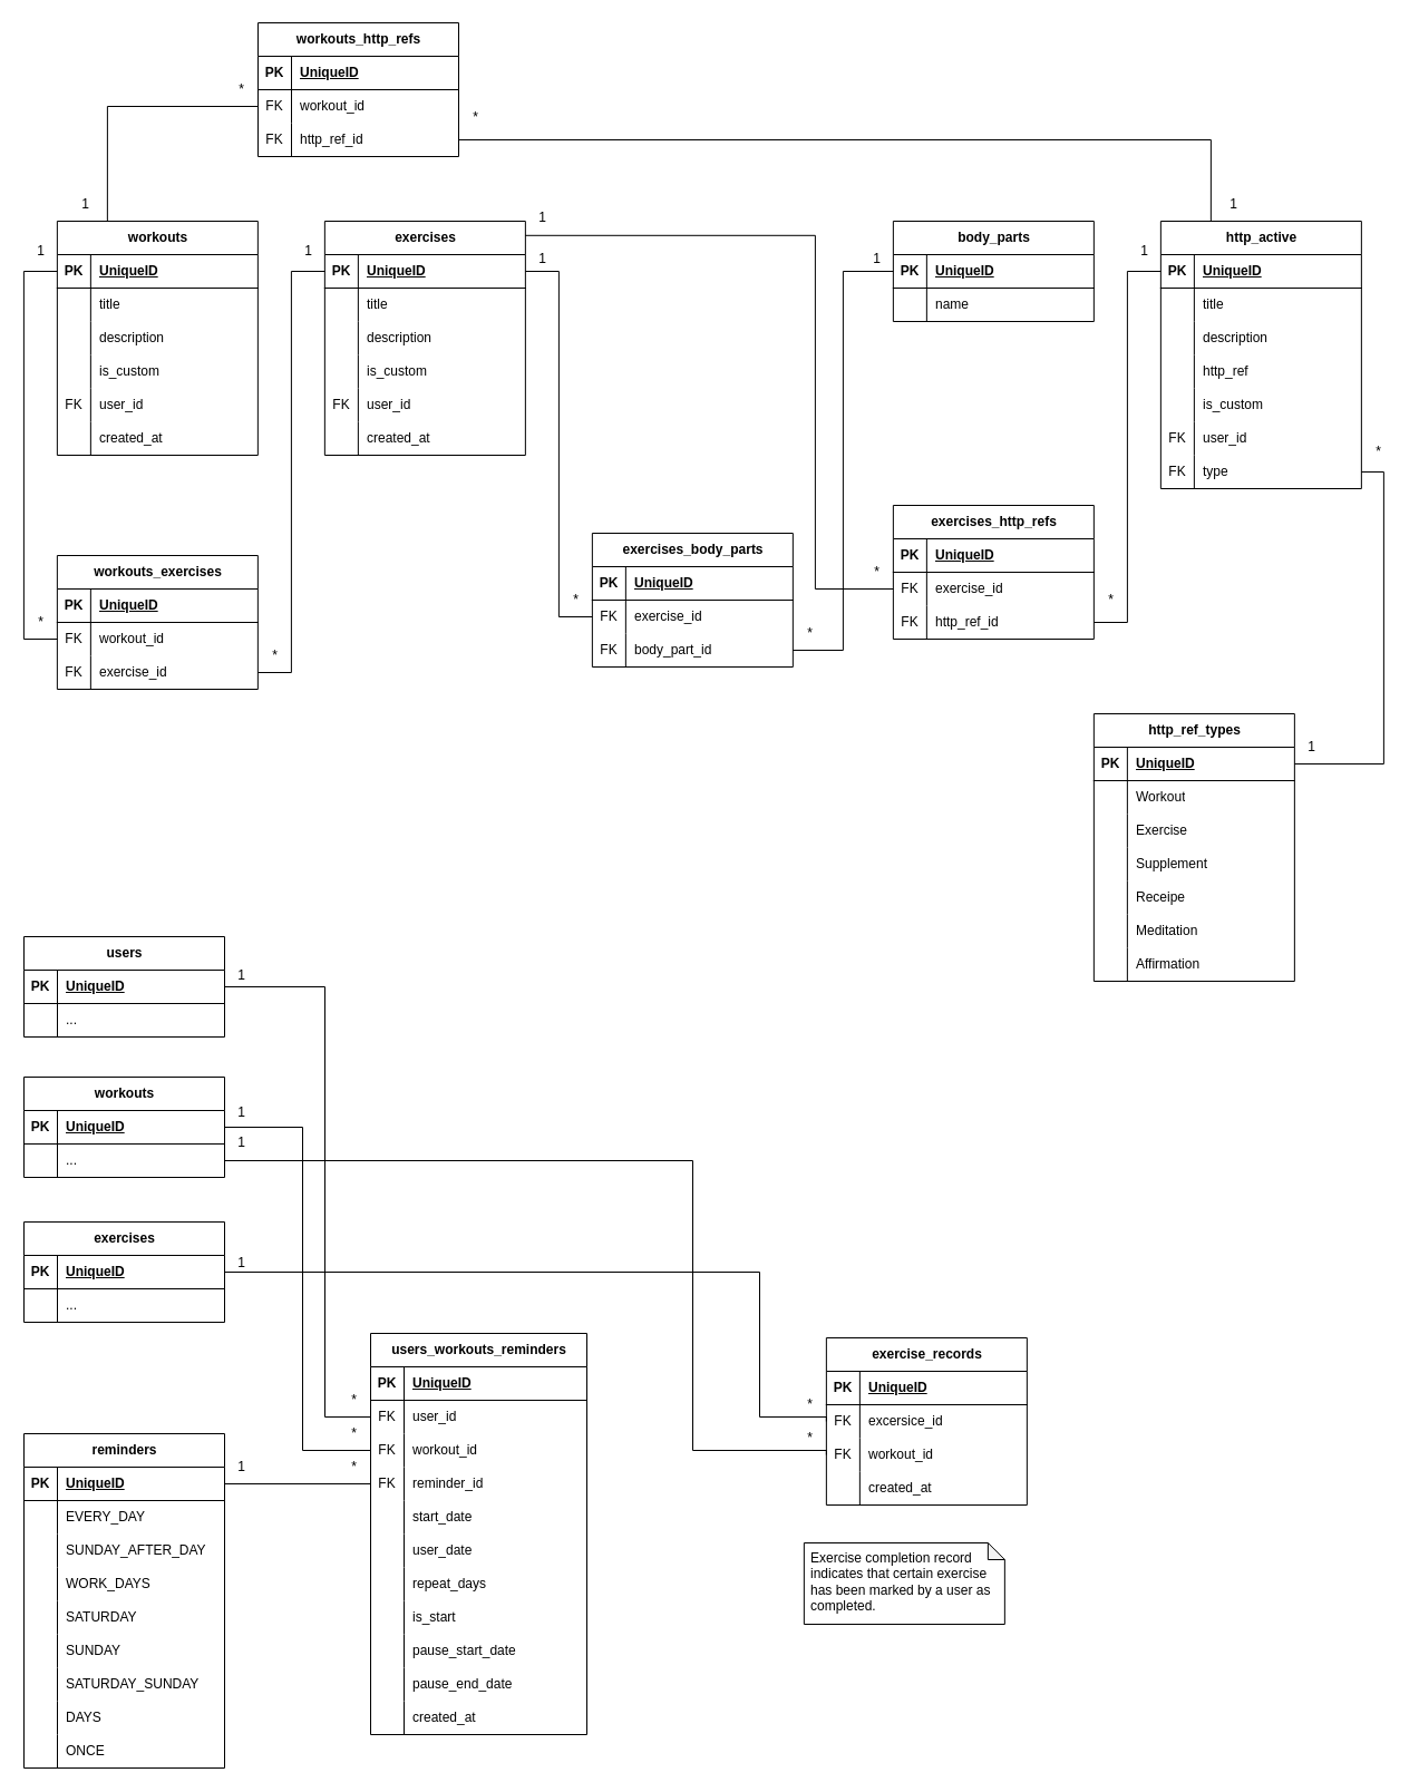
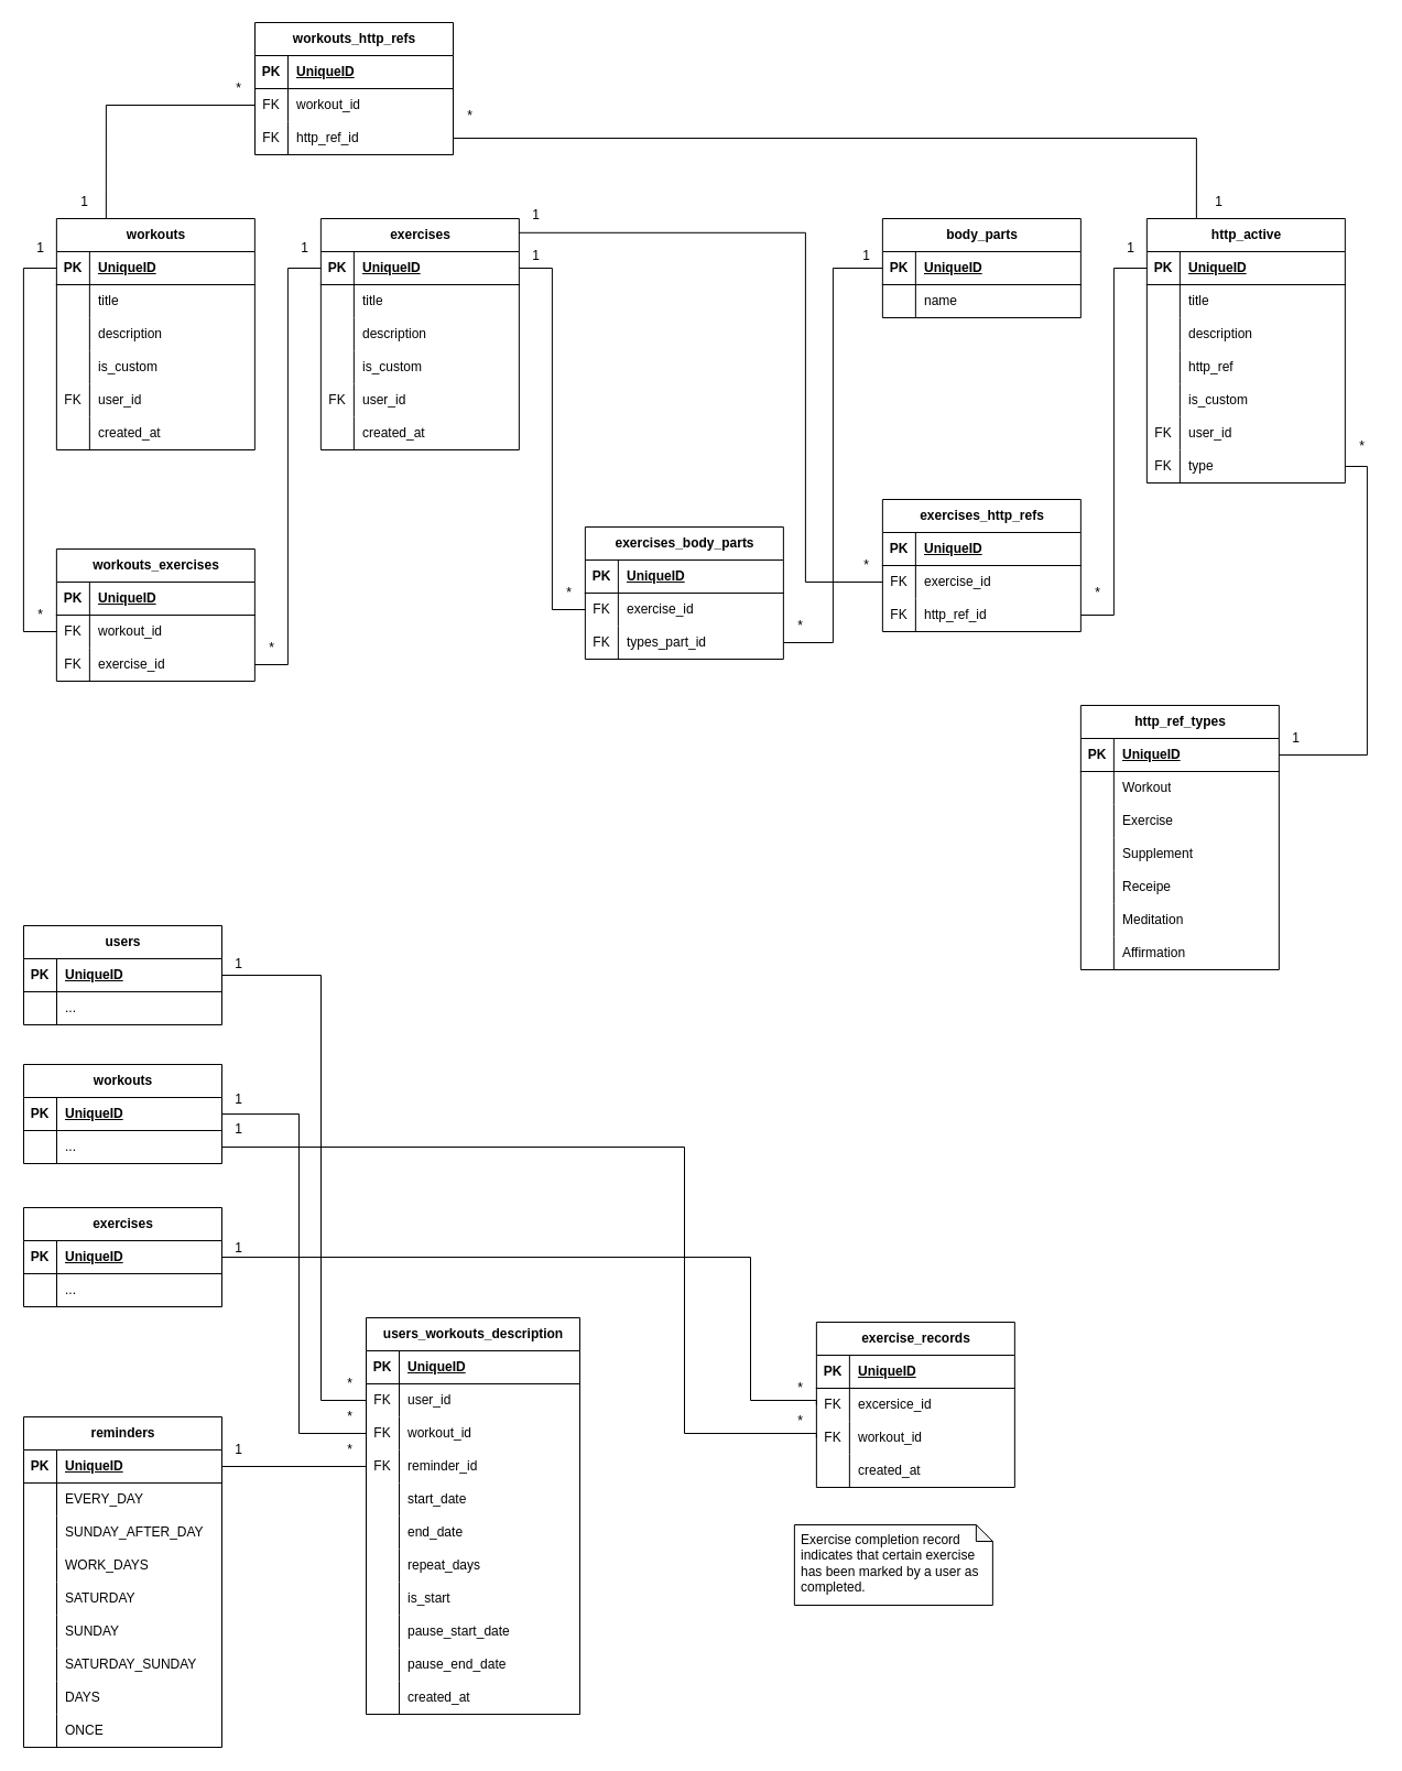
- <mxCell id="99" value="body_part_id" style="shape=partialRectangle;connectable=0;fillColor=none;top=0;left=0;bottom=0;right=0;align=left;spacingLeft=6;overflow=hidden;whiteSpace=wrap;html=1;" parent="97" vertex="1"><mxGeometry x="30" width="150" height="30" as="geometry"><mxRectangle width="150" height="30" as="alternateBounds" /></mxGeometry></mxCell>
+ <mxCell id="99" value="types_part_id" style="shape=partialRectangle;connectable=0;fillColor=none;top=0;left=0;bottom=0;right=0;align=left;spacingLeft=6;overflow=hidden;whiteSpace=wrap;html=1;" parent="97" vertex="1"><mxGeometry x="30" width="150" height="30" as="geometry"><mxRectangle width="150" height="30" as="alternateBounds" /></mxGeometry></mxCell>
- <mxCell id="108" value="users_workouts_reminders" style="shape=table;startSize=30;container=1;collapsible=1;childLayout=tableLayout;fixedRows=1;rowLines=0;fontStyle=1;align=center;resizeLast=1;html=1;" parent="1" vertex="1"><mxGeometry x="332" y="1196" width="194" height="360" as="geometry" /></mxCell>
+ <mxCell id="108" value="users_workouts_description" style="shape=table;startSize=30;container=1;collapsible=1;childLayout=tableLayout;fixedRows=1;rowLines=0;fontStyle=1;align=center;resizeLast=1;html=1;" parent="1" vertex="1"><mxGeometry x="332" y="1196" width="194" height="360" as="geometry" /></mxCell>
- <mxCell id="126" value="user_date" style="shape=partialRectangle;connectable=0;fillColor=none;top=0;left=0;bottom=0;right=0;align=left;spacingLeft=6;overflow=hidden;whiteSpace=wrap;html=1;" parent="124" vertex="1"><mxGeometry x="30" width="164" height="30" as="geometry"><mxRectangle width="164" height="30" as="alternateBounds" /></mxGeometry></mxCell>
+ <mxCell id="126" value="end_date" style="shape=partialRectangle;connectable=0;fillColor=none;top=0;left=0;bottom=0;right=0;align=left;spacingLeft=6;overflow=hidden;whiteSpace=wrap;html=1;" parent="124" vertex="1"><mxGeometry x="30" width="164" height="30" as="geometry"><mxRectangle width="164" height="30" as="alternateBounds" /></mxGeometry></mxCell>
